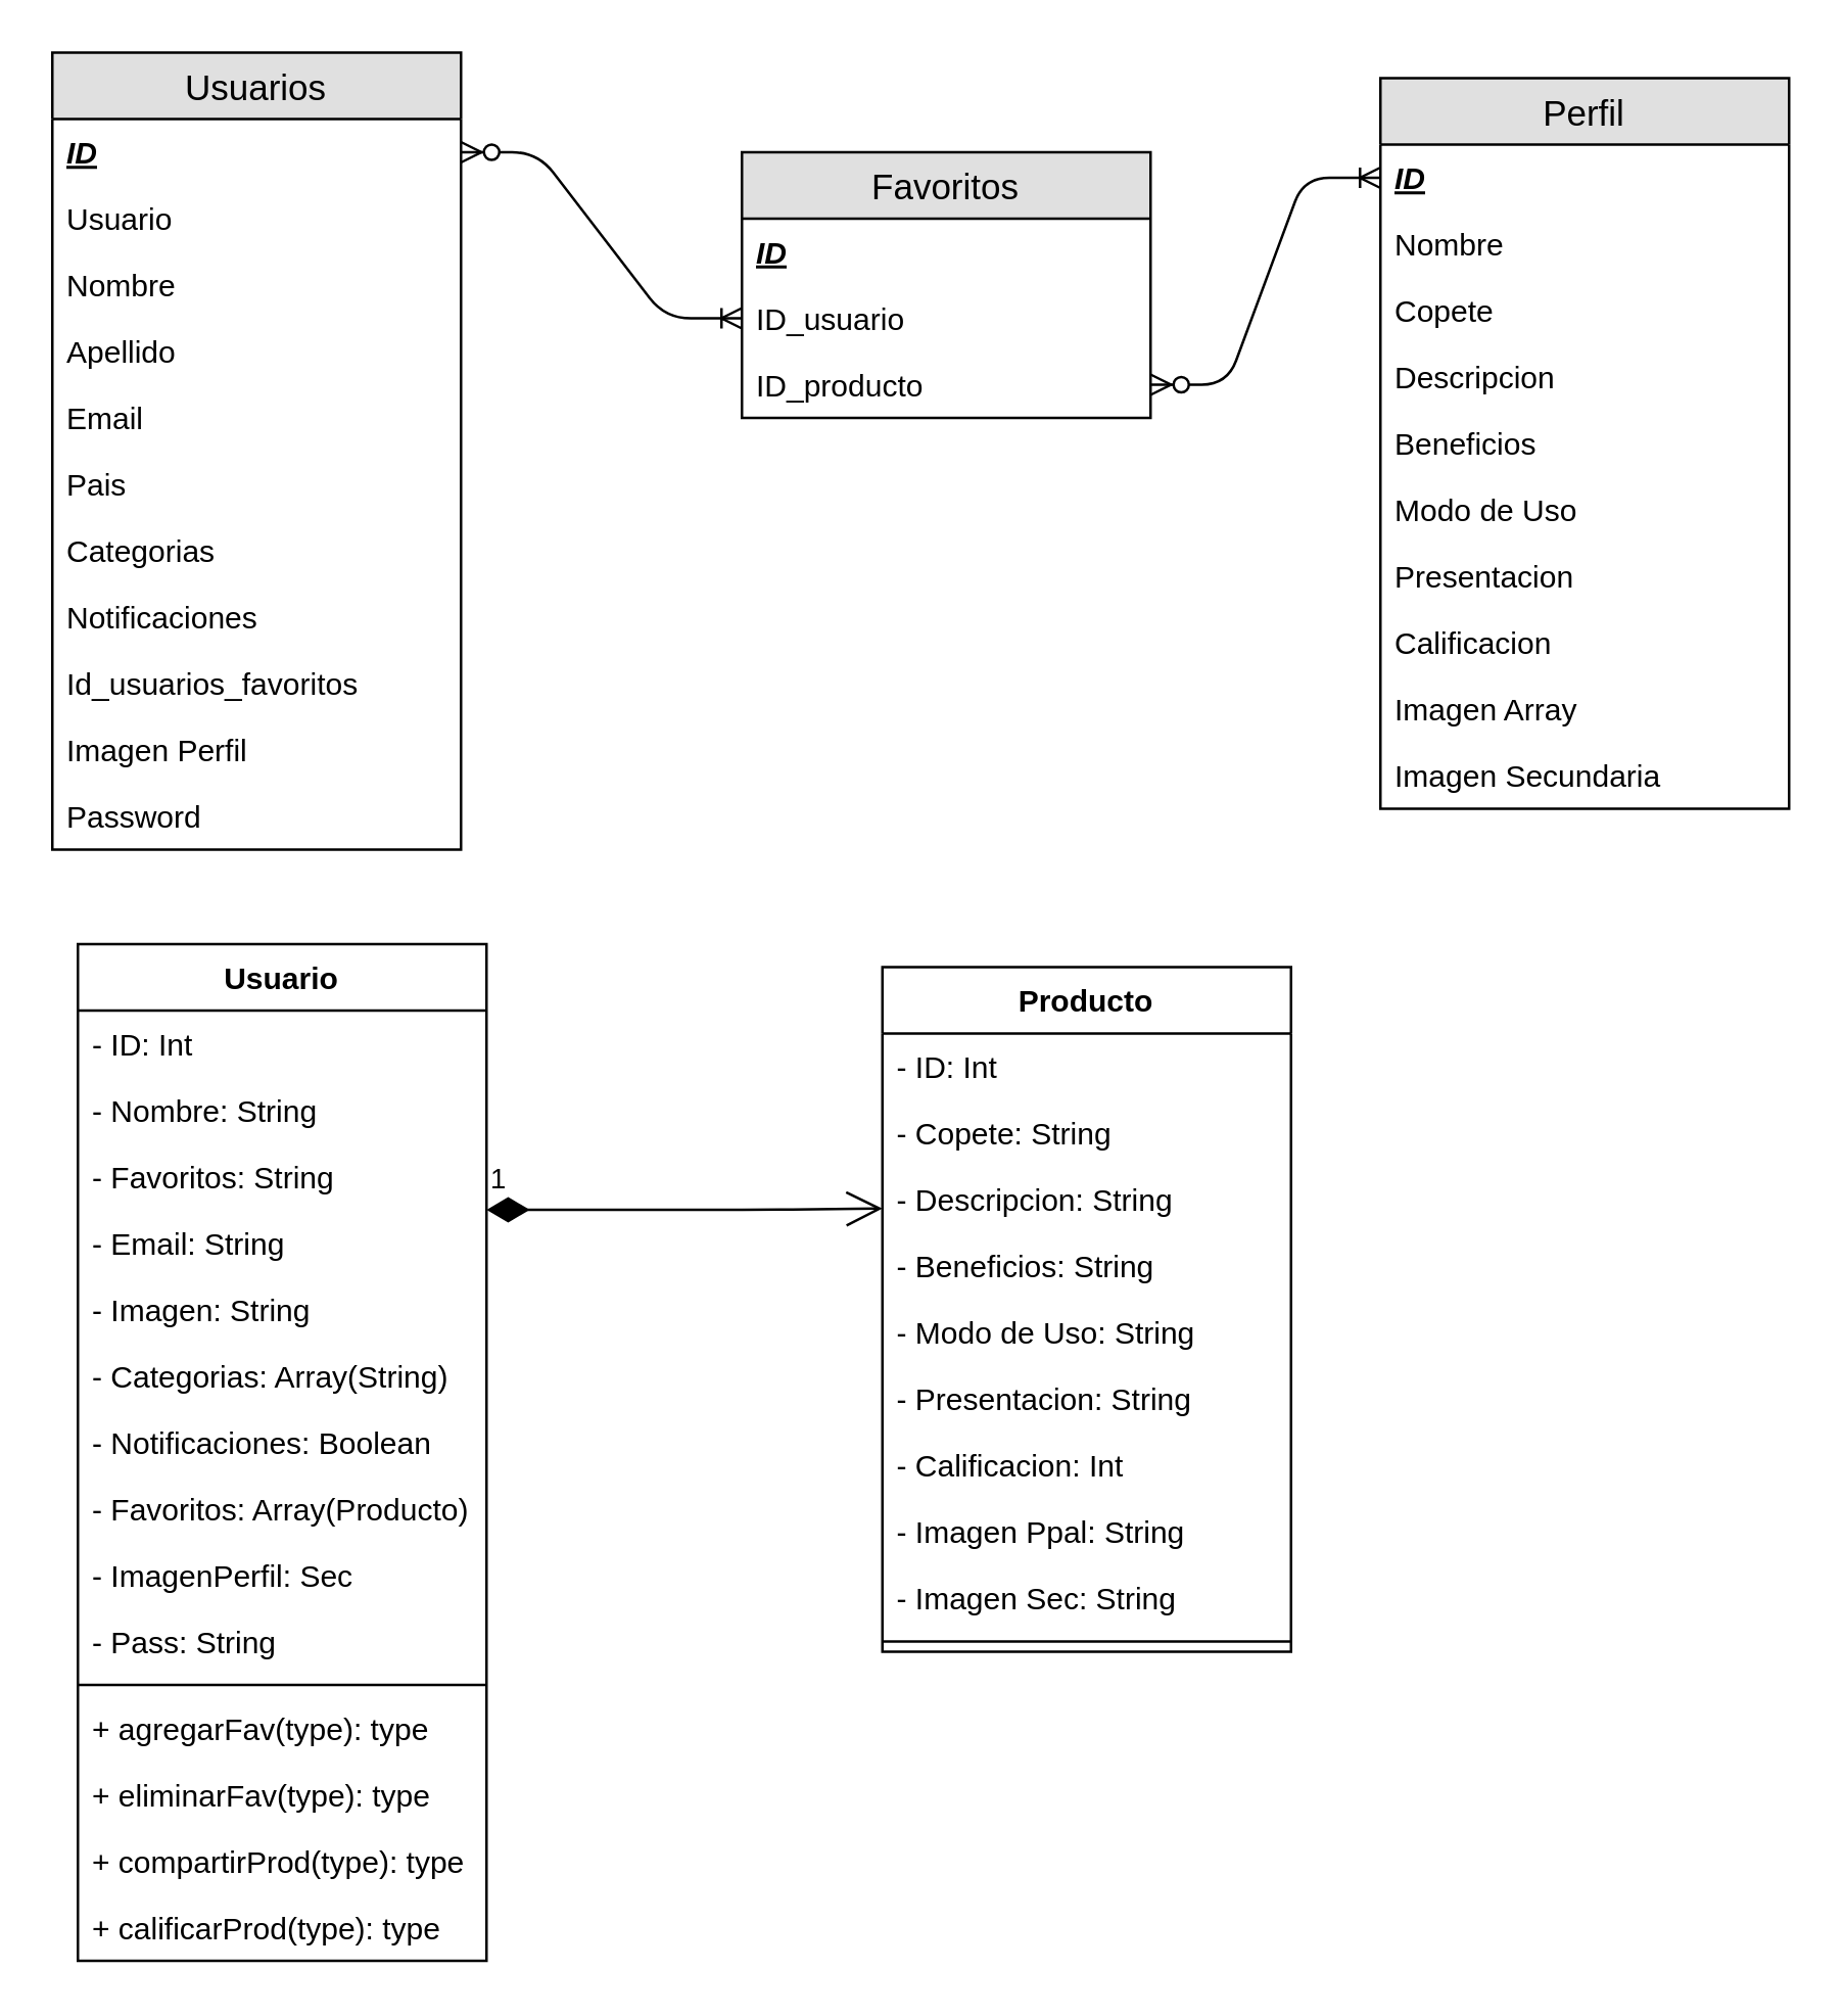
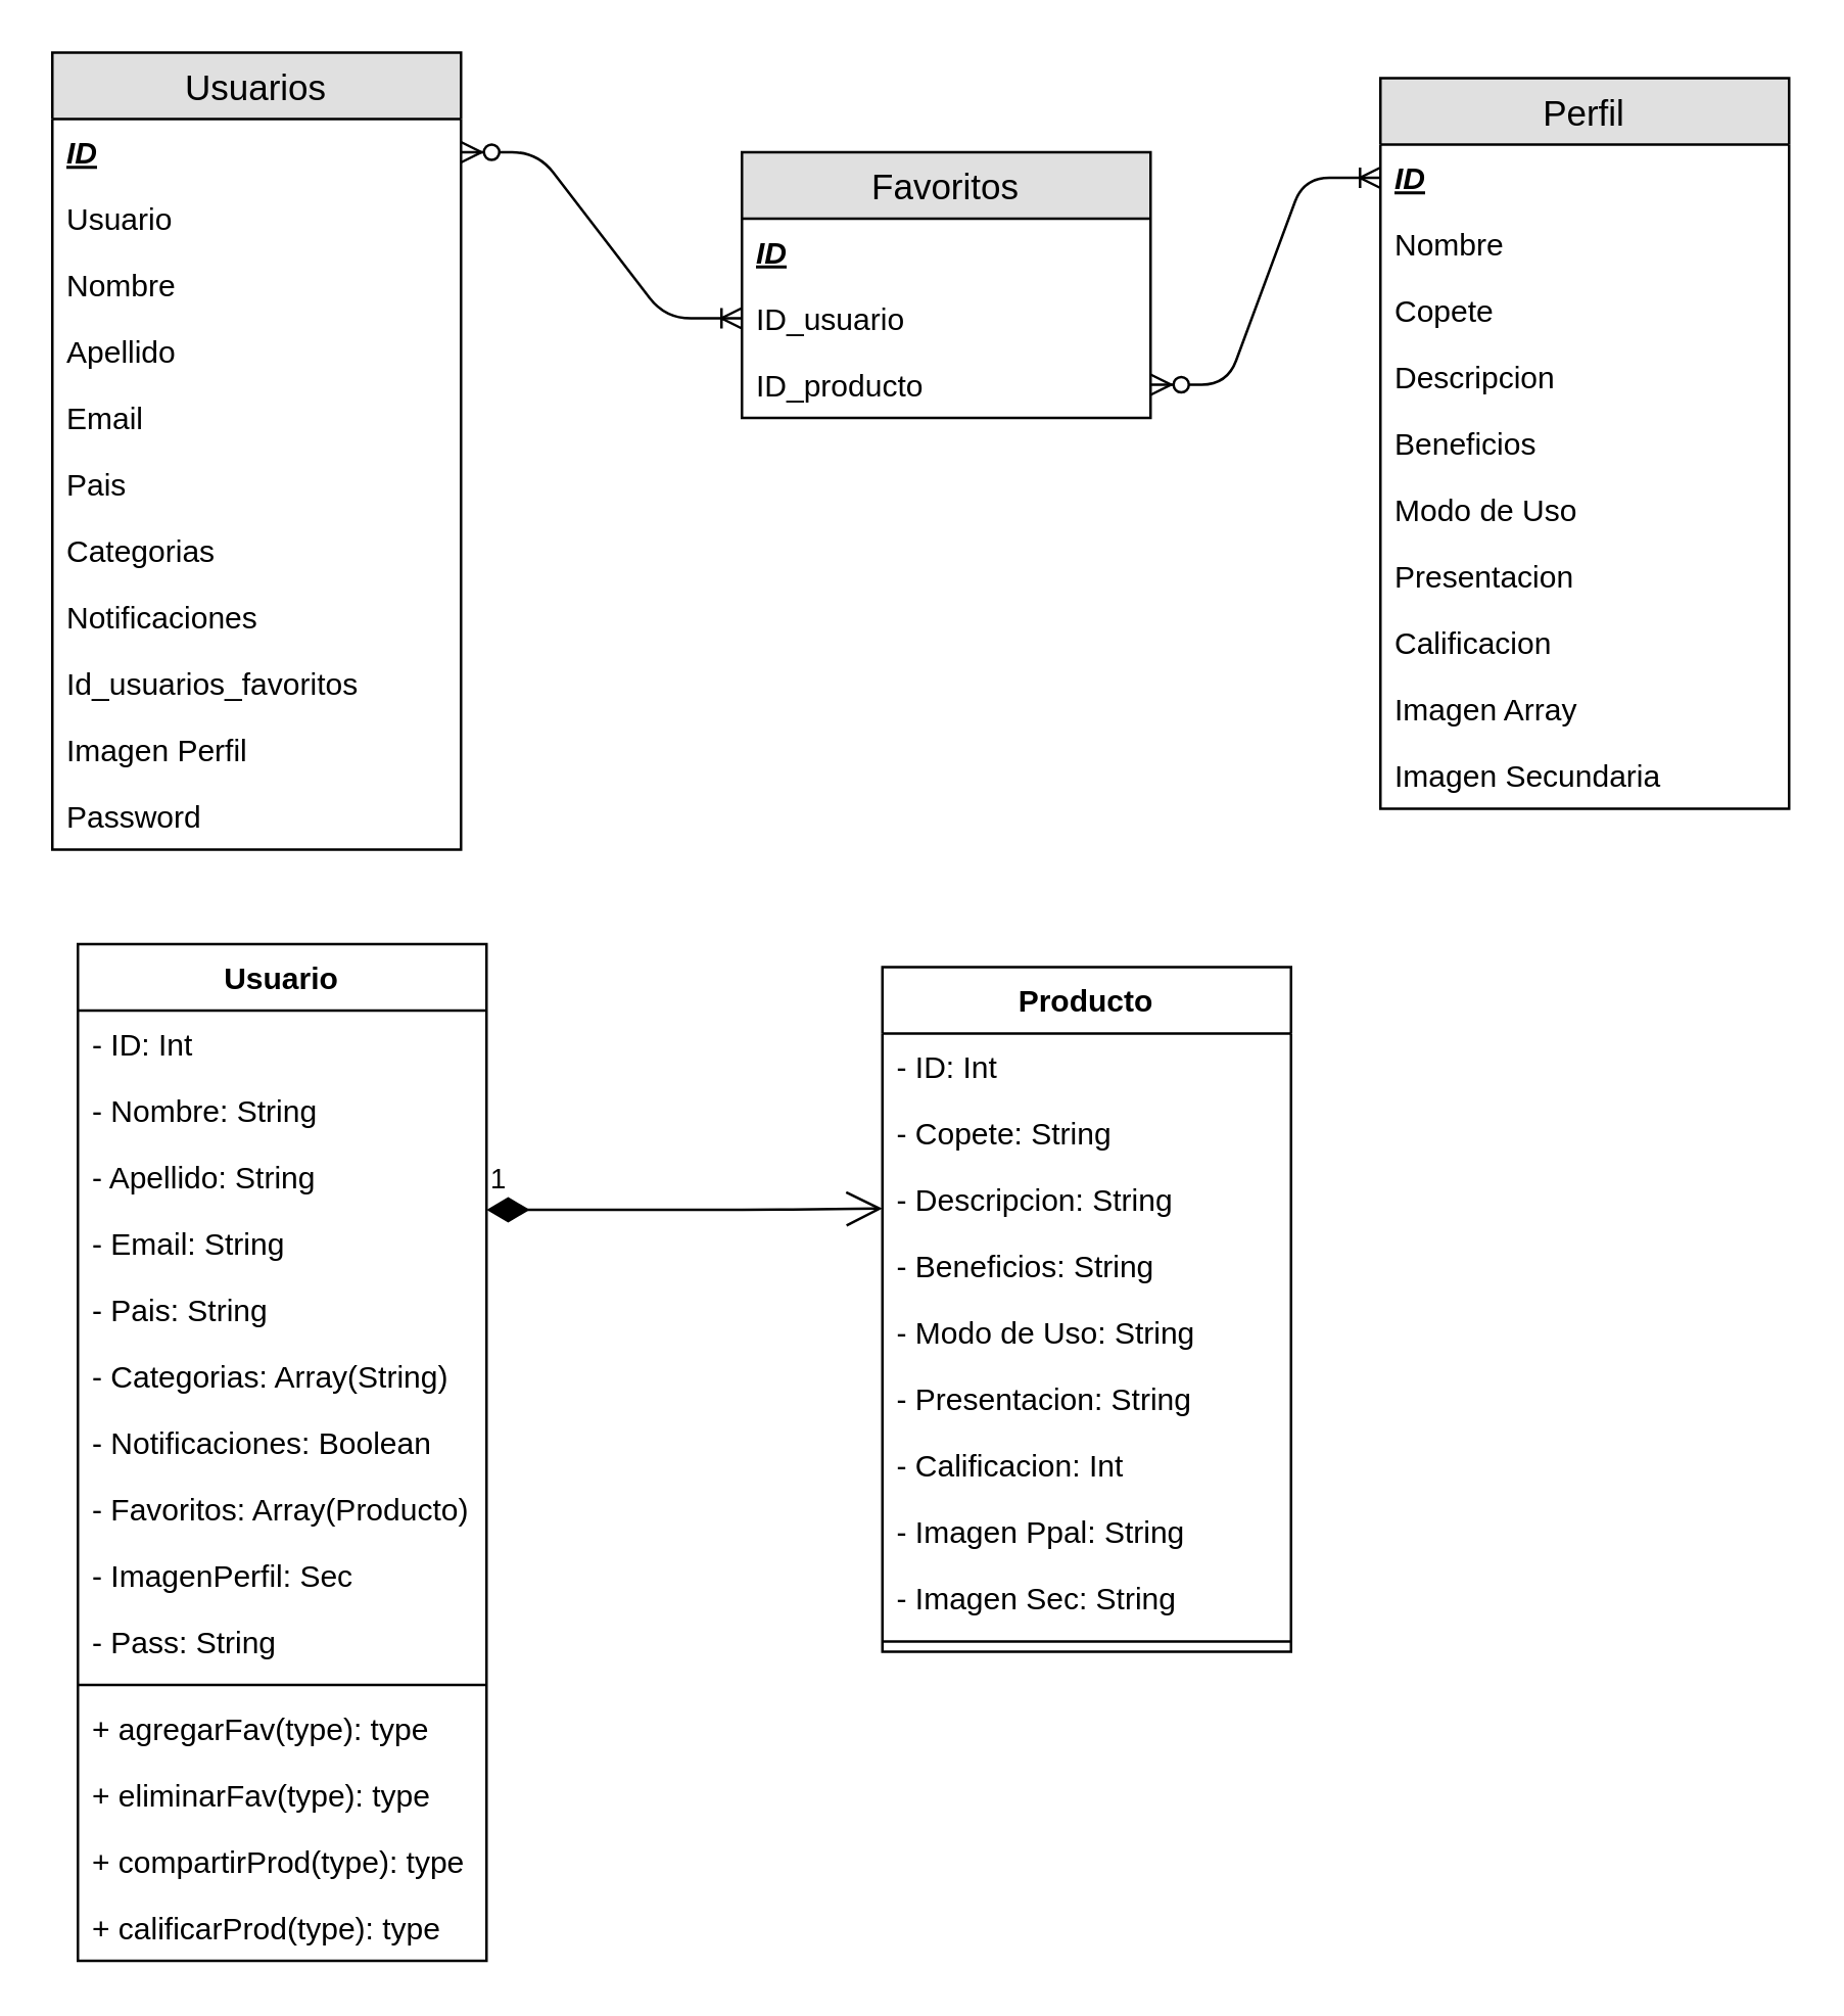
- <mxCell id="34" value="- Favoritos: String" style="text;strokeColor=none;fillColor=none;align=left;verticalAlign=top;spacingLeft=4;spacingRight=4;overflow=hidden;rotatable=0;points=[[0,0.5],[1,0.5]];portConstraint=eastwest;" vertex="1" parent="31"><mxGeometry y="78" width="160" height="26" as="geometry" /></mxCell>
+ <mxCell id="34" value="- Apellido: String" style="text;strokeColor=none;fillColor=none;align=left;verticalAlign=top;spacingLeft=4;spacingRight=4;overflow=hidden;rotatable=0;points=[[0,0.5],[1,0.5]];portConstraint=eastwest;" vertex="1" parent="31"><mxGeometry y="78" width="160" height="26" as="geometry" /></mxCell>
- <mxCell id="36" value="- Imagen: String" style="text;strokeColor=none;fillColor=none;align=left;verticalAlign=top;spacingLeft=4;spacingRight=4;overflow=hidden;rotatable=0;points=[[0,0.5],[1,0.5]];portConstraint=eastwest;" vertex="1" parent="31"><mxGeometry y="130" width="160" height="26" as="geometry" /></mxCell>
+ <mxCell id="36" value="- Pais: String" style="text;strokeColor=none;fillColor=none;align=left;verticalAlign=top;spacingLeft=4;spacingRight=4;overflow=hidden;rotatable=0;points=[[0,0.5],[1,0.5]];portConstraint=eastwest;" vertex="1" parent="31"><mxGeometry y="130" width="160" height="26" as="geometry" /></mxCell>
